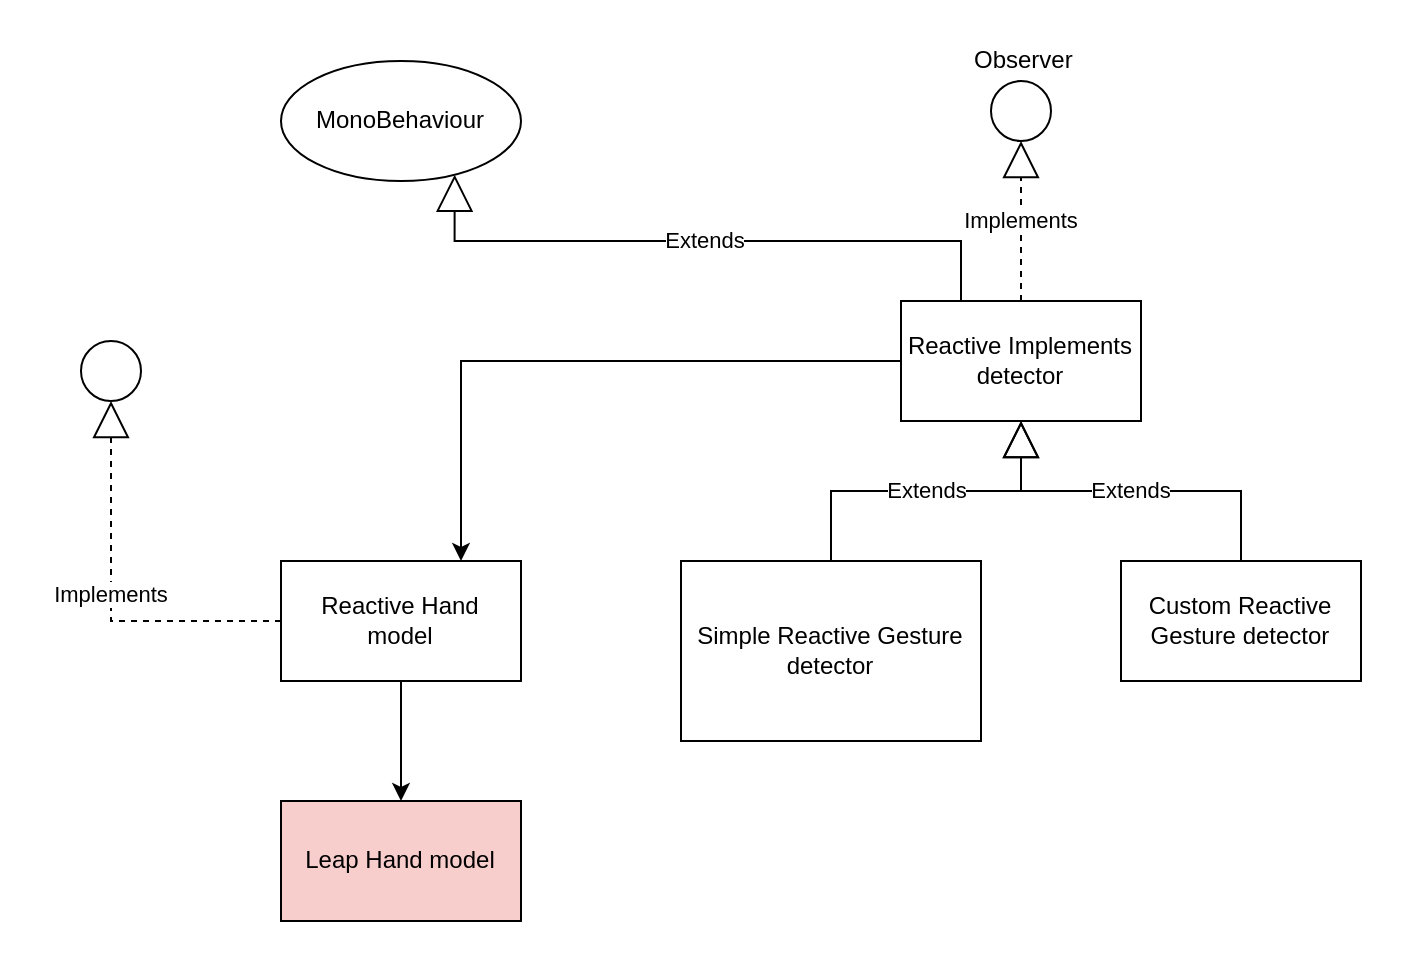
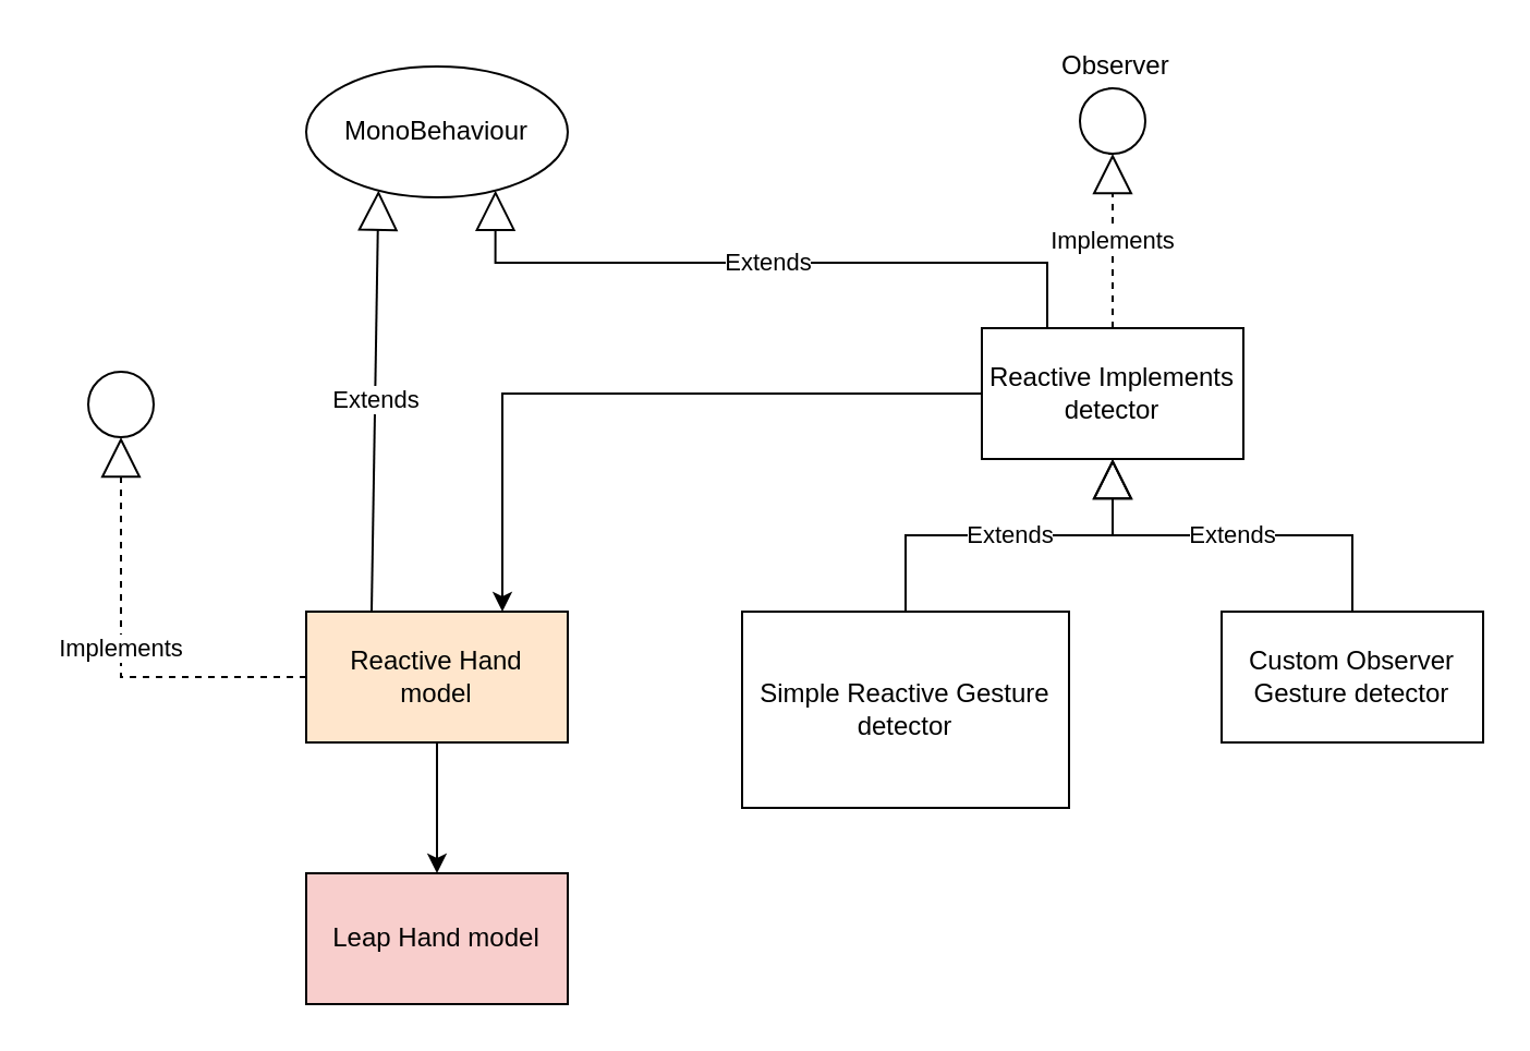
+ <mxCell id="12" value="Extends" style="endArrow=block;endSize=16;endFill=0;html=1;exitX=0.25;exitY=0;exitDx=0;exitDy=0;entryX=0.25;entryY=1;entryDx=0;entryDy=0;" parent="1" source="4" target="9" edge="1"><mxGeometry width="160" relative="1" as="geometry"><mxPoint x="140" y="480" as="sourcePoint" /><mxPoint x="300" y="480" as="targetPoint" /></mxGeometry></mxCell>
- <mxCell id="4" value="Reactive Hand &lt;br&gt;model" style="rounded=0;whiteSpace=wrap;html=1;" parent="1" vertex="1"><mxGeometry x="140" y="280" width="120" height="60" as="geometry" /></mxCell>
+ <mxCell id="4" value="Reactive Hand &lt;br&gt;model" style="rounded=0;whiteSpace=wrap;html=1;fillColor=#ffe6cc;" parent="1" vertex="1"><mxGeometry x="140" y="280" width="120" height="60" as="geometry" /></mxCell>
- <mxCell id="8" value="Custom Reactive Gesture detector" style="rounded=0;whiteSpace=wrap;html=1;" parent="1" vertex="1"><mxGeometry x="560" y="280" width="120" height="60" as="geometry" /></mxCell>
+ <mxCell id="8" value="Custom Observer Gesture detector" style="rounded=0;whiteSpace=wrap;html=1;" parent="1" vertex="1"><mxGeometry x="560" y="280" width="120" height="60" as="geometry" /></mxCell>
